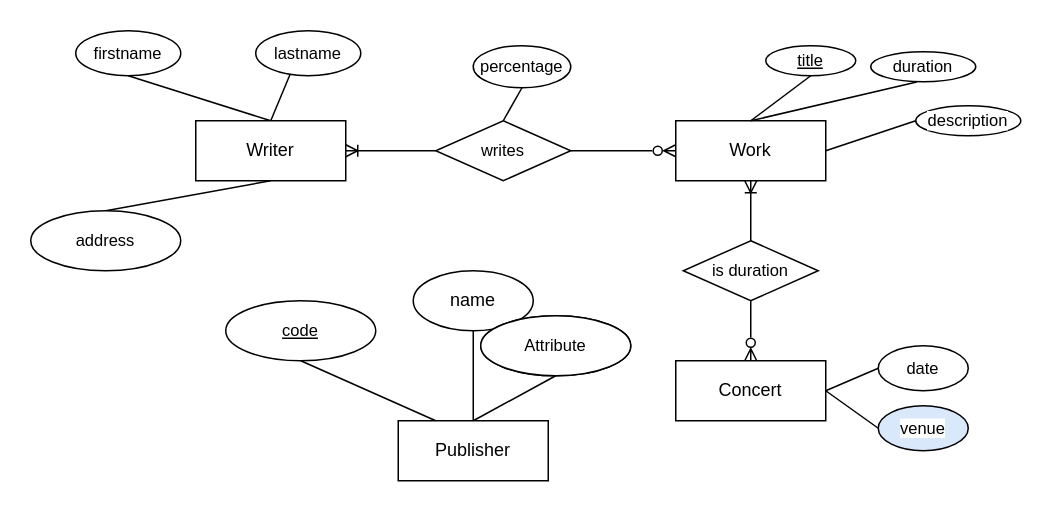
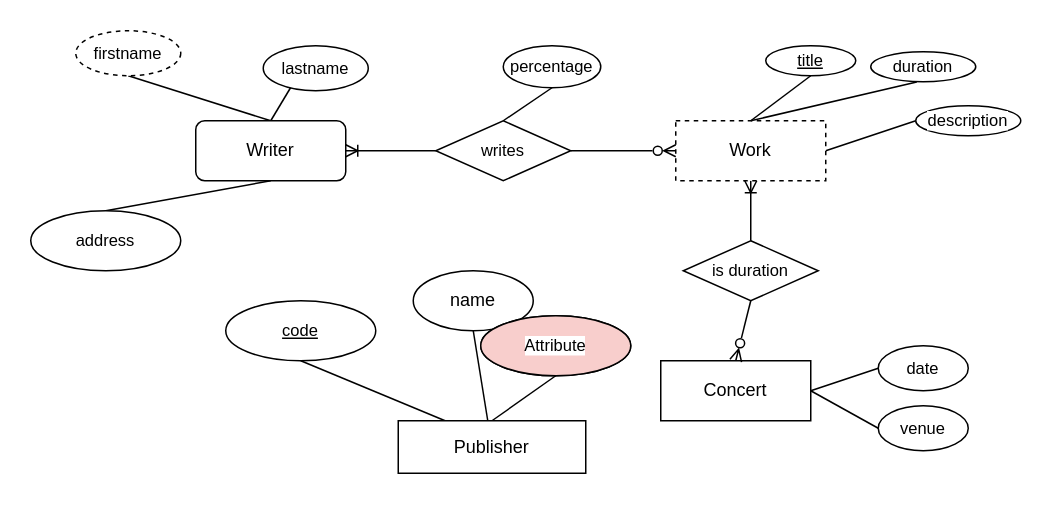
- <mxCell id="18" value="firstname" style="ellipse;whiteSpace=wrap;html=1;align=center;fontFamily=Helvetica;fontSize=11;fontColor=default;labelBackgroundColor=default;" vertex="1" parent="1"><mxGeometry x="50" y="20" width="70" height="30" as="geometry" /></mxCell>
+ <mxCell id="18" value="firstname" style="ellipse;whiteSpace=wrap;html=1;align=center;fontFamily=Helvetica;fontSize=11;fontColor=default;labelBackgroundColor=default;dashed=1;" vertex="1" parent="1"><mxGeometry x="50" y="20" width="70" height="30" as="geometry" /></mxCell>
- <mxCell id="19" value="lastname" style="ellipse;whiteSpace=wrap;html=1;align=center;fontFamily=Helvetica;fontSize=11;fontColor=default;labelBackgroundColor=default;" vertex="1" parent="1"><mxGeometry x="170" y="20" width="70" height="30" as="geometry" /></mxCell>
+ <mxCell id="19" value="lastname" style="ellipse;whiteSpace=wrap;html=1;align=center;fontFamily=Helvetica;fontSize=11;fontColor=default;labelBackgroundColor=default;" vertex="1" parent="1"><mxGeometry x="175" y="30" width="70" height="30" as="geometry" /></mxCell>
- <mxCell id="27" value="percentage" style="ellipse;whiteSpace=wrap;html=1;align=center;fontFamily=Helvetica;fontSize=11;fontColor=default;labelBackgroundColor=default;" vertex="1" parent="1"><mxGeometry x="315" y="30" width="65" height="28" as="geometry" /></mxCell>
+ <mxCell id="27" value="percentage" style="ellipse;whiteSpace=wrap;html=1;align=center;fontFamily=Helvetica;fontSize=11;fontColor=default;labelBackgroundColor=default;" vertex="1" parent="1"><mxGeometry x="335" y="30" width="65" height="28" as="geometry" /></mxCell>
- <mxCell id="6" value="Writer" style="whiteSpace=wrap;html=1;align=center;" vertex="1" parent="1"><mxGeometry x="130" y="80" width="100" height="40" as="geometry" /></mxCell>
+ <mxCell id="6" value="Writer" style="whiteSpace=wrap;html=1;align=center;rounded=1;" vertex="1" parent="1"><mxGeometry x="130" y="80" width="100" height="40" as="geometry" /></mxCell>
- <mxCell id="14" value="Work" style="whiteSpace=wrap;html=1;align=center;" vertex="1" parent="1"><mxGeometry x="450" y="80" width="100" height="40" as="geometry" /></mxCell>
+ <mxCell id="14" value="Work" style="whiteSpace=wrap;html=1;align=center;dashed=1;" vertex="1" parent="1"><mxGeometry x="450" y="80" width="100" height="40" as="geometry" /></mxCell>
- <mxCell id="34" value="Attribute" style="ellipse;whiteSpace=wrap;html=1;align=center;fontFamily=Helvetica;fontSize=11;fontColor=default;labelBackgroundColor=default;" vertex="1" parent="1"><mxGeometry x="320" y="210" width="100" height="40" as="geometry" /></mxCell>
+ <mxCell id="34" value="Attribute" style="ellipse;whiteSpace=wrap;html=1;align=center;fontFamily=Helvetica;fontSize=11;fontColor=default;labelBackgroundColor=default;fillColor=#f8cecc;" vertex="1" parent="1"><mxGeometry x="320" y="210" width="100" height="40" as="geometry" /></mxCell>
- <mxCell id="17" value="Concert" style="whiteSpace=wrap;html=1;align=center;" vertex="1" parent="1"><mxGeometry x="450" y="240" width="100" height="40" as="geometry" /></mxCell>
+ <mxCell id="17" value="Concert" style="whiteSpace=wrap;html=1;align=center;" vertex="1" parent="1"><mxGeometry x="440" y="240" width="100" height="40" as="geometry" /></mxCell>
- <mxCell id="36" value="venue" style="ellipse;whiteSpace=wrap;html=1;align=center;fontFamily=Helvetica;fontSize=11;fontColor=default;labelBackgroundColor=default;fillColor=#dae8fc;" vertex="1" parent="1"><mxGeometry x="585" y="270" width="60" height="30" as="geometry" /></mxCell>
+ <mxCell id="36" value="venue" style="ellipse;whiteSpace=wrap;html=1;align=center;fontFamily=Helvetica;fontSize=11;fontColor=default;labelBackgroundColor=default;" vertex="1" parent="1"><mxGeometry x="585" y="270" width="60" height="30" as="geometry" /></mxCell>
- <mxCell id="10" value="Publisher" style="whiteSpace=wrap;html=1;align=center;" vertex="1" parent="1"><mxGeometry x="265" y="280" width="100" height="40" as="geometry" /></mxCell>
+ <mxCell id="10" value="Publisher" style="whiteSpace=wrap;html=1;align=center;" vertex="1" parent="1"><mxGeometry x="265" y="280" width="125" height="35" as="geometry" /></mxCell>
